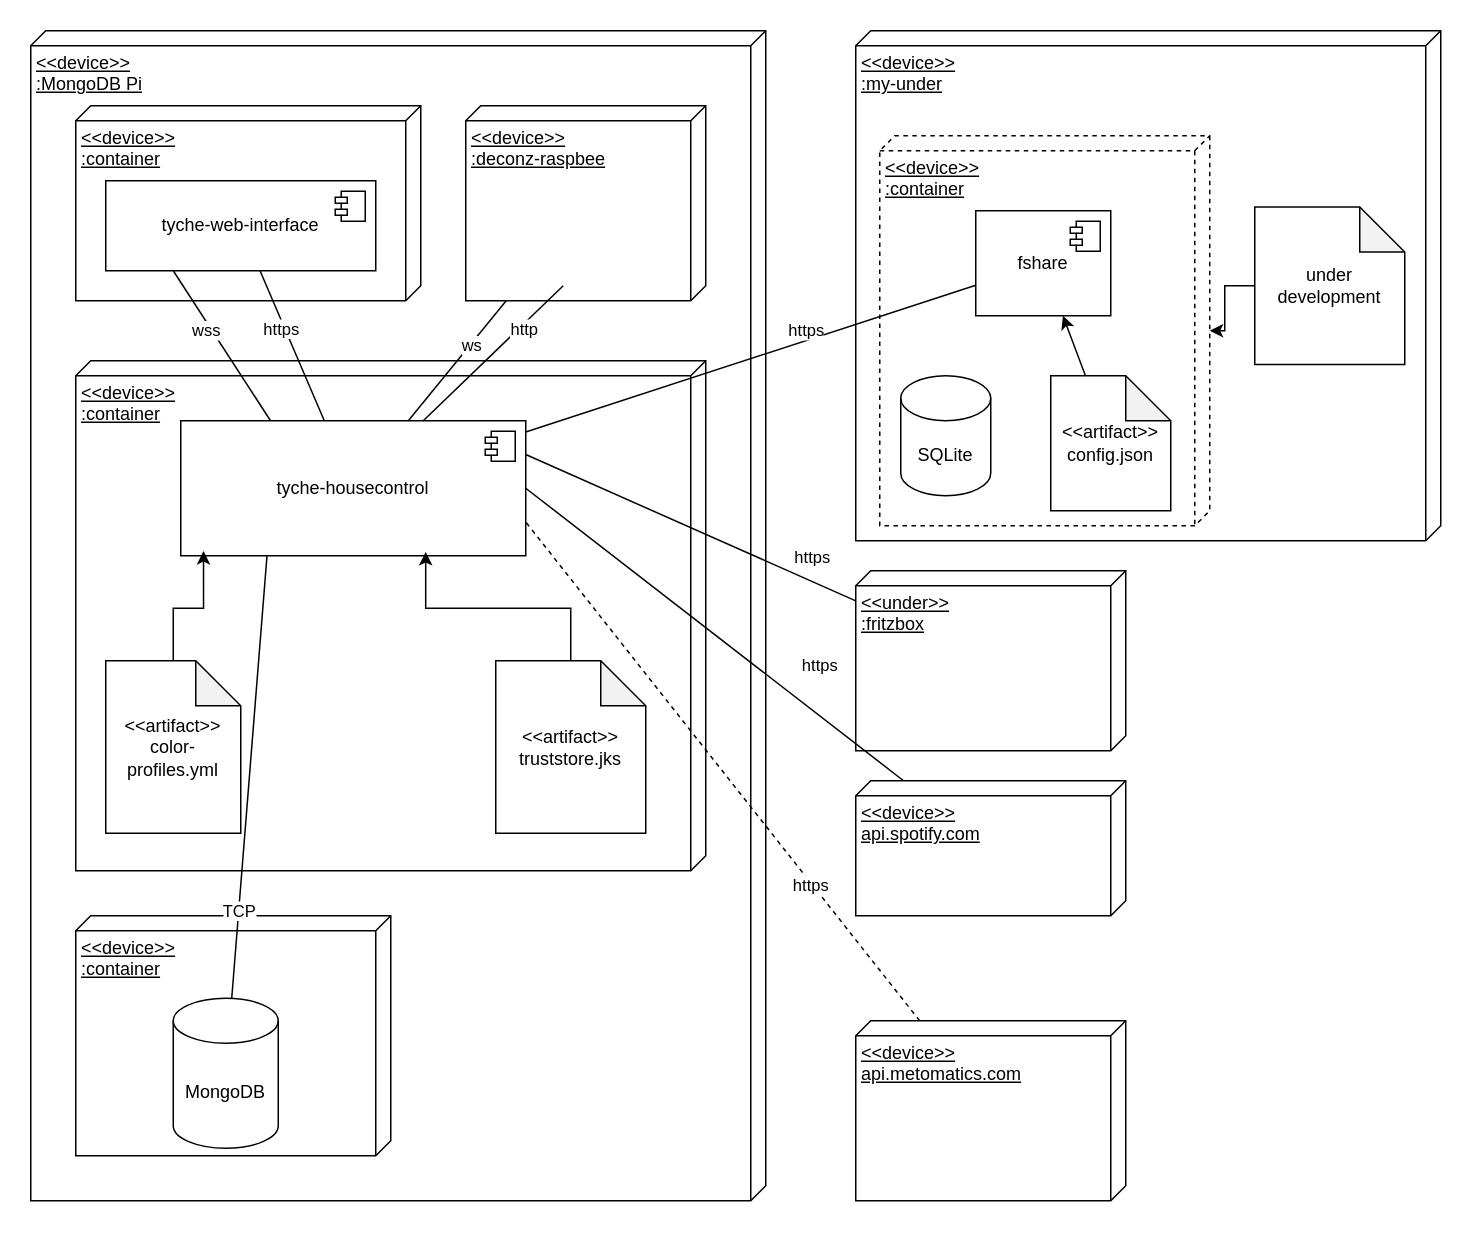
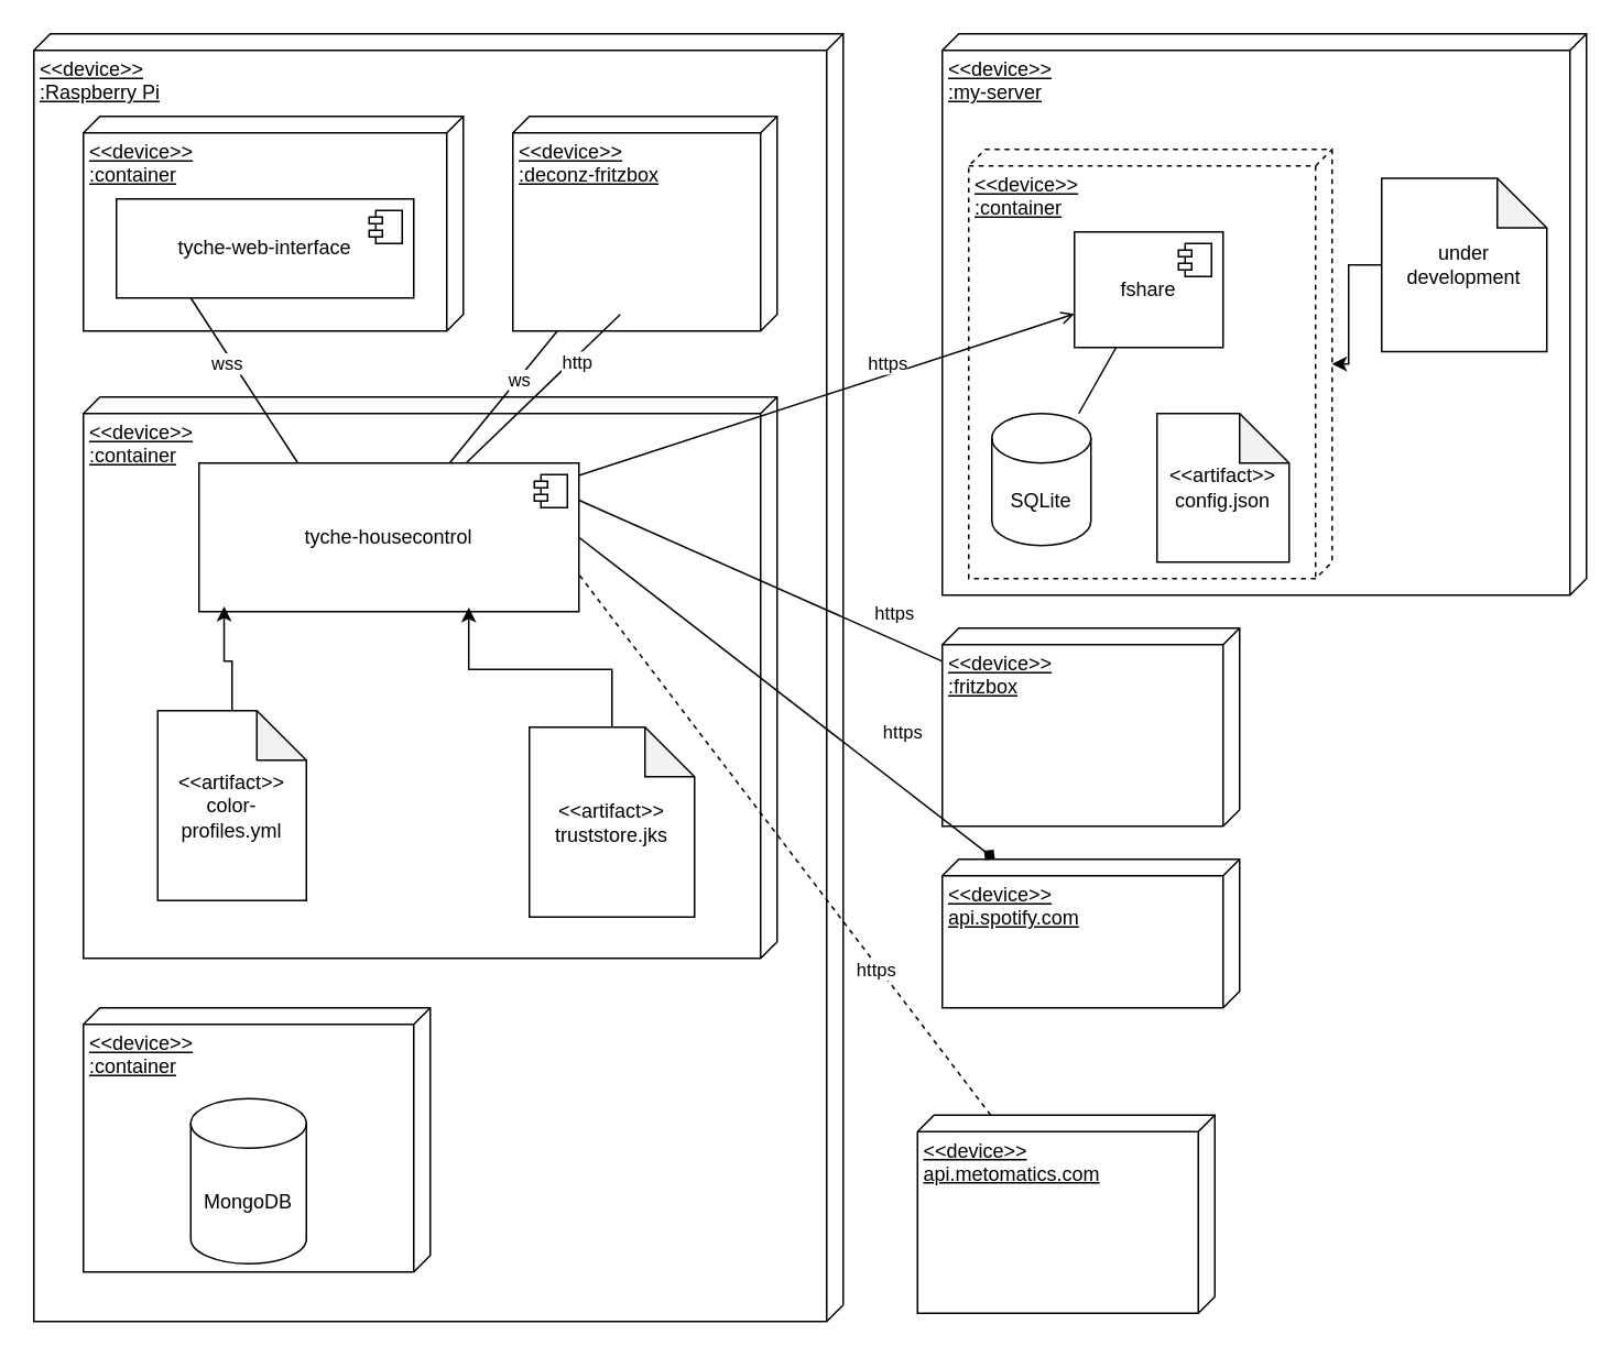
- <mxCell id="3" value="&amp;lt;&amp;lt;device&amp;gt;&amp;gt;&lt;br&gt;:MongoDB Pi" style="verticalAlign=top;align=left;spacingTop=8;spacingLeft=2;spacingRight=12;shape=cube;size=10;direction=south;fontStyle=4;html=1;whiteSpace=wrap;" vertex="1" parent="1"><mxGeometry x="20" y="20" width="490" height="780" as="geometry" /></mxCell>
+ <mxCell id="3" value="&amp;lt;&amp;lt;device&amp;gt;&amp;gt;&lt;br&gt;:Raspberry Pi" style="verticalAlign=top;align=left;spacingTop=8;spacingLeft=2;spacingRight=12;shape=cube;size=10;direction=south;fontStyle=4;html=1;whiteSpace=wrap;" vertex="1" parent="1"><mxGeometry x="20" y="20" width="490" height="780" as="geometry" /></mxCell>
- <mxCell id="2" value="&amp;lt;&amp;lt;device&amp;gt;&amp;gt;&lt;br&gt;:my-under" style="verticalAlign=top;align=left;spacingTop=8;spacingLeft=2;spacingRight=12;shape=cube;size=10;direction=south;fontStyle=4;html=1;whiteSpace=wrap;" vertex="1" parent="1"><mxGeometry x="570" y="20" width="390" height="340" as="geometry" /></mxCell>
+ <mxCell id="2" value="&amp;lt;&amp;lt;device&amp;gt;&amp;gt;&lt;br&gt;:my-server" style="verticalAlign=top;align=left;spacingTop=8;spacingLeft=2;spacingRight=12;shape=cube;size=10;direction=south;fontStyle=4;html=1;whiteSpace=wrap;" vertex="1" parent="1"><mxGeometry x="570" y="20" width="390" height="340" as="geometry" /></mxCell>
- <mxCell id="26" value="&amp;lt;&amp;lt;device&amp;gt;&amp;gt;&lt;br&gt;:deconz-raspbee" style="verticalAlign=top;align=left;spacingTop=8;spacingLeft=2;spacingRight=12;shape=cube;size=10;direction=south;fontStyle=4;html=1;whiteSpace=wrap;" vertex="1" parent="1"><mxGeometry x="310" y="70" width="160" height="130" as="geometry" /></mxCell>
+ <mxCell id="26" value="&amp;lt;&amp;lt;device&amp;gt;&amp;gt;&lt;br&gt;:deconz-fritzbox" style="verticalAlign=top;align=left;spacingTop=8;spacingLeft=2;spacingRight=12;shape=cube;size=10;direction=south;fontStyle=4;html=1;whiteSpace=wrap;" vertex="1" parent="1"><mxGeometry x="310" y="70" width="160" height="130" as="geometry" /></mxCell>
- <mxCell id="12" value="under development" style="shape=note;whiteSpace=wrap;html=1;backgroundOutline=1;darkOpacity=0.05;" vertex="1" parent="1"><mxGeometry x="836" y="137.5" width="100" height="105" as="geometry" /></mxCell>
+ <mxCell id="12" value="under development" style="shape=note;whiteSpace=wrap;html=1;backgroundOutline=1;darkOpacity=0.05;" vertex="1" parent="1"><mxGeometry x="836" y="107.5" width="100" height="105" as="geometry" /></mxCell>
- <mxCell id="34" value="" style="endArrow=none;html=1;rounded=0;" edge="1" parent="1" source="13" target="39"><mxGeometry width="50" height="50" relative="1" as="geometry"><mxPoint x="870" y="450" as="sourcePoint" /><mxPoint x="640" y="191.484" as="targetPoint" /></mxGeometry></mxCell>
+ <mxCell id="34" value="" style="endArrow=open;html=1;rounded=0;" edge="1" parent="1" source="13" target="39"><mxGeometry width="50" height="50" relative="1" as="geometry"><mxPoint x="870" y="450" as="sourcePoint" /><mxPoint x="640" y="191.484" as="targetPoint" /></mxGeometry></mxCell>
- <mxCell id="24" value="" style="endArrow=none;html=1;rounded=0;" edge="1" parent="1" source="13" target="15"><mxGeometry width="50" height="50" relative="1" as="geometry"><mxPoint x="-50" y="400" as="sourcePoint" /><mxPoint y="350" as="targetPoint" x="0" /></mxGeometry></mxCell>
- <mxCell id="25" value="https" style="edgeLabel;html=1;align=center;verticalAlign=middle;resizable=0;points=[];" vertex="1" connectable="0" parent="24"><mxGeometry x="0.364" relative="1" as="geometry"><mxPoint y="7" as="offset" /></mxGeometry></mxCell>
+ <mxCell id="42" value="" style="endArrow=none;html=1;rounded=0;" edge="1" parent="1" source="41" target="39"><mxGeometry width="50" height="50" relative="1" as="geometry"><mxPoint x="770" y="390" as="sourcePoint" /><mxPoint x="820" y="340" as="targetPoint" /></mxGeometry></mxCell>
- <mxCell id="46" value="" style="endArrow=classic;html=1;rounded=0;" edge="1" parent="1" source="43" target="39"><mxGeometry width="50" height="50" relative="1" as="geometry"><mxPoint x="730" y="330" as="sourcePoint" /><mxPoint x="780" y="280" as="targetPoint" /></mxGeometry></mxCell>
- <mxCell id="19" value="&amp;lt;&amp;lt;under&amp;gt;&amp;gt;&lt;br&gt;:fritzbox" style="verticalAlign=top;align=left;spacingTop=8;spacingLeft=2;spacingRight=12;shape=cube;size=10;direction=south;fontStyle=4;html=1;whiteSpace=wrap;" vertex="1" parent="1"><mxGeometry x="570" y="380" width="180" height="120" as="geometry" /></mxCell>
+ <mxCell id="19" value="&amp;lt;&amp;lt;device&amp;gt;&amp;gt;&lt;br&gt;:fritzbox" style="verticalAlign=top;align=left;spacingTop=8;spacingLeft=2;spacingRight=12;shape=cube;size=10;direction=south;fontStyle=4;html=1;whiteSpace=wrap;" vertex="1" parent="1"><mxGeometry x="570" y="380" width="180" height="120" as="geometry" /></mxCell>
- <mxCell id="7" value="&lt;div&gt;&amp;lt;&amp;lt;artifact&amp;gt;&amp;gt;&lt;br&gt;color-profiles.yml&lt;/div&gt;" style="shape=note;whiteSpace=wrap;html=1;backgroundOutline=1;darkOpacity=0.05;" vertex="1" parent="1"><mxGeometry x="70" y="440" width="90" height="115" as="geometry" /></mxCell>
+ <mxCell id="7" value="&lt;div&gt;&amp;lt;&amp;lt;artifact&amp;gt;&amp;gt;&lt;br&gt;color-profiles.yml&lt;/div&gt;" style="shape=note;whiteSpace=wrap;html=1;backgroundOutline=1;darkOpacity=0.05;" vertex="1" parent="1"><mxGeometry x="95" y="430" width="90" height="115" as="geometry" /></mxCell>
- <mxCell id="8" value="&amp;lt;&amp;lt;artifact&amp;gt;&amp;gt;&lt;br&gt;truststore.jks" style="shape=note;whiteSpace=wrap;html=1;backgroundOutline=1;darkOpacity=0.05;" vertex="1" parent="1"><mxGeometry x="330" y="440" width="100" height="115" as="geometry" /></mxCell>
+ <mxCell id="8" value="&amp;lt;&amp;lt;artifact&amp;gt;&amp;gt;&lt;br&gt;truststore.jks" style="shape=note;whiteSpace=wrap;html=1;backgroundOutline=1;darkOpacity=0.05;" vertex="1" parent="1"><mxGeometry x="320" y="440" width="100" height="115" as="geometry" /></mxCell>
- <mxCell id="32" value="" style="endArrow=none;html=1;rounded=0;exitX=1;exitY=0.5;exitDx=0;exitDy=0;" edge="1" parent="1" source="13" target="31"><mxGeometry width="50" height="50" relative="1" as="geometry"><mxPoint x="870" y="430" as="sourcePoint" /><mxPoint x="920" y="380" as="targetPoint" /></mxGeometry></mxCell>
+ <mxCell id="32" value="" style="endArrow=diamond;html=1;rounded=0;exitX=1;exitY=0.5;exitDx=0;exitDy=0;" edge="1" parent="1" source="13" target="31"><mxGeometry width="50" height="50" relative="1" as="geometry"><mxPoint x="870" y="430" as="sourcePoint" /><mxPoint x="920" y="380" as="targetPoint" /></mxGeometry></mxCell>
- <mxCell id="17" value="" style="endArrow=none;html=1;rounded=0;entryX=0.25;entryY=1;entryDx=0;entryDy=0;" edge="1" parent="1" source="6" target="13"><mxGeometry width="50" height="50" relative="1" as="geometry"><mxPoint x="770" y="490" as="sourcePoint" /><mxPoint x="820" y="440" as="targetPoint" /></mxGeometry></mxCell>
- <mxCell id="18" value="TCP" style="edgeLabel;html=1;align=center;verticalAlign=middle;resizable=0;points=[];" vertex="1" connectable="0" parent="17"><mxGeometry x="0.144" y="2" relative="1" as="geometry"><mxPoint x="-7" y="110" as="offset" /></mxGeometry></mxCell>
- <mxCell id="36" value="&lt;div&gt;&amp;lt;&amp;lt;device&amp;gt;&amp;gt;&lt;/div&gt;&lt;div&gt;api.metomatics.com&lt;/div&gt;" style="verticalAlign=top;align=left;spacingTop=8;spacingLeft=2;spacingRight=12;shape=cube;size=10;direction=south;fontStyle=4;html=1;whiteSpace=wrap;" vertex="1" parent="1"><mxGeometry x="570" y="680" width="180" height="120" as="geometry" /></mxCell>
+ <mxCell id="36" value="&lt;div&gt;&amp;lt;&amp;lt;device&amp;gt;&amp;gt;&lt;/div&gt;&lt;div&gt;api.metomatics.com&lt;/div&gt;" style="verticalAlign=top;align=left;spacingTop=8;spacingLeft=2;spacingRight=12;shape=cube;size=10;direction=south;fontStyle=4;html=1;whiteSpace=wrap;" vertex="1" parent="1"><mxGeometry x="555" y="675" width="180" height="120" as="geometry" /></mxCell>
